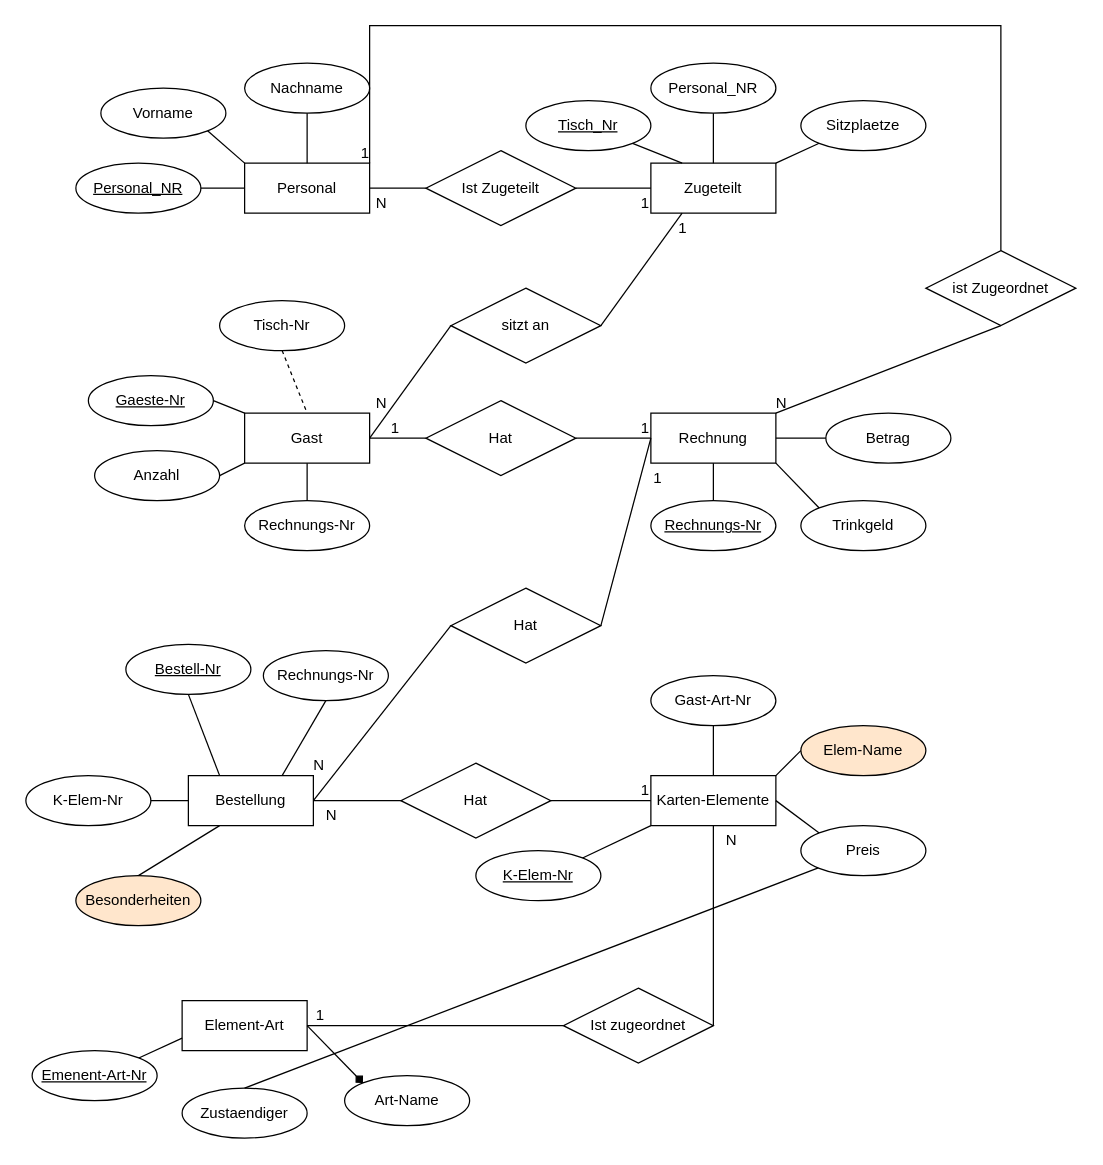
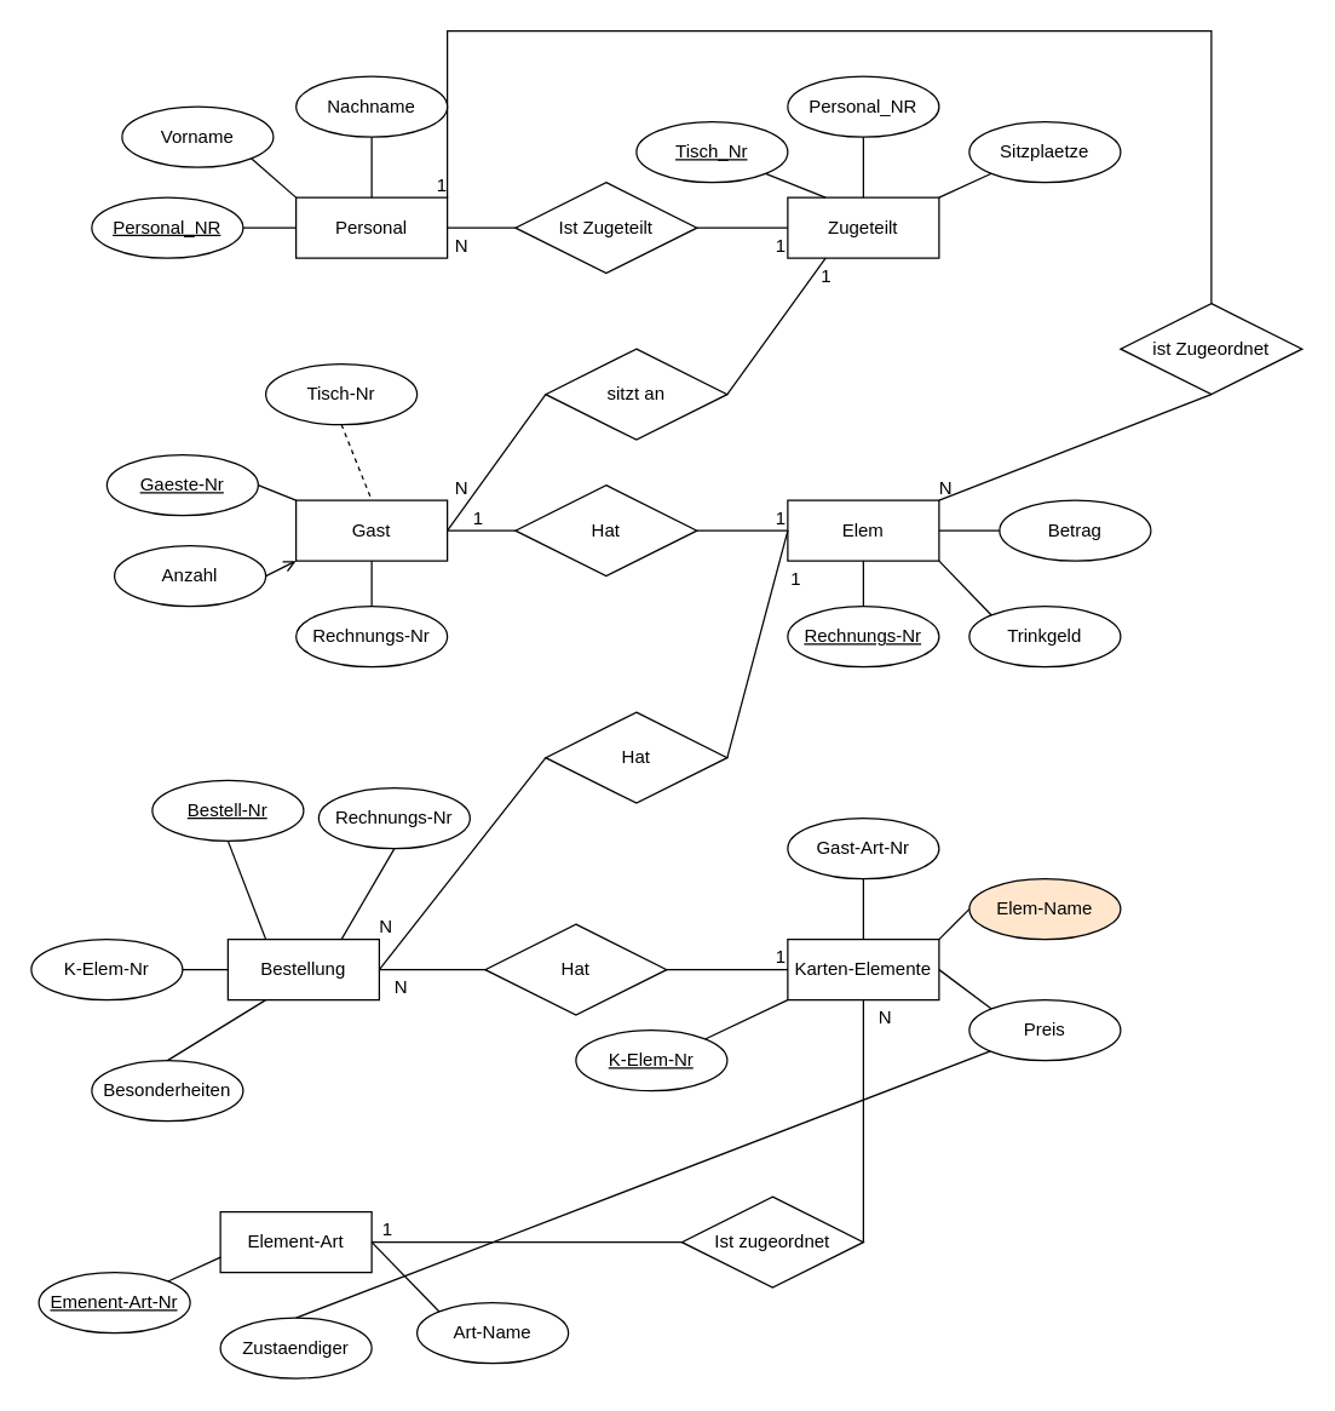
- <mxCell id="28" value="Rechnung" style="whiteSpace=wrap;html=1;align=center;" vertex="1" parent="1"><mxGeometry x="520" y="330" width="100" height="40" as="geometry" /></mxCell>
+ <mxCell id="28" value="Elem" style="whiteSpace=wrap;html=1;align=center;" vertex="1" parent="1"><mxGeometry x="520" y="330" width="100" height="40" as="geometry" /></mxCell>
- <mxCell id="26" value="" style="endArrow=none;html=1;rounded=0;exitX=1;exitY=0.5;exitDx=0;exitDy=0;entryX=0;entryY=1;entryDx=0;entryDy=0;" edge="1" parent="1" source="22" target="21"><mxGeometry relative="1" as="geometry"><mxPoint x="165" y="420" as="sourcePoint" /><mxPoint x="325" y="420" as="targetPoint" /></mxGeometry></mxCell>
+ <mxCell id="26" value="" style="endArrow=open;html=1;rounded=0;exitX=1;exitY=0.5;exitDx=0;exitDy=0;entryX=0;entryY=1;entryDx=0;entryDy=0;" edge="1" parent="1" source="22" target="21"><mxGeometry relative="1" as="geometry"><mxPoint x="165" y="420" as="sourcePoint" /><mxPoint x="325" y="420" as="targetPoint" /></mxGeometry></mxCell>
- <mxCell id="81" value="Besonderheiten" style="ellipse;whiteSpace=wrap;html=1;align=center;fillColor=#ffe6cc;" vertex="1" parent="1"><mxGeometry x="60" y="700" width="100" height="40" as="geometry" /></mxCell>
+ <mxCell id="81" value="Besonderheiten" style="ellipse;whiteSpace=wrap;html=1;align=center;" vertex="1" parent="1"><mxGeometry x="60" y="700" width="100" height="40" as="geometry" /></mxCell>
- <mxCell id="57" value="" style="endArrow=diamond;html=1;rounded=0;entryX=0;entryY=0;entryDx=0;entryDy=0;exitX=1;exitY=0.5;exitDx=0;exitDy=0;" edge="1" parent="1" source="51" target="52"><mxGeometry relative="1" as="geometry"><mxPoint x="165" y="620" as="sourcePoint" /><mxPoint x="325" y="620" as="targetPoint" /></mxGeometry></mxCell>
+ <mxCell id="57" value="" style="endArrow=none;html=1;rounded=0;entryX=0;entryY=0;entryDx=0;entryDy=0;exitX=1;exitY=0.5;exitDx=0;exitDy=0;" edge="1" parent="1" source="51" target="52"><mxGeometry relative="1" as="geometry"><mxPoint x="165" y="620" as="sourcePoint" /><mxPoint x="325" y="620" as="targetPoint" /></mxGeometry></mxCell>
